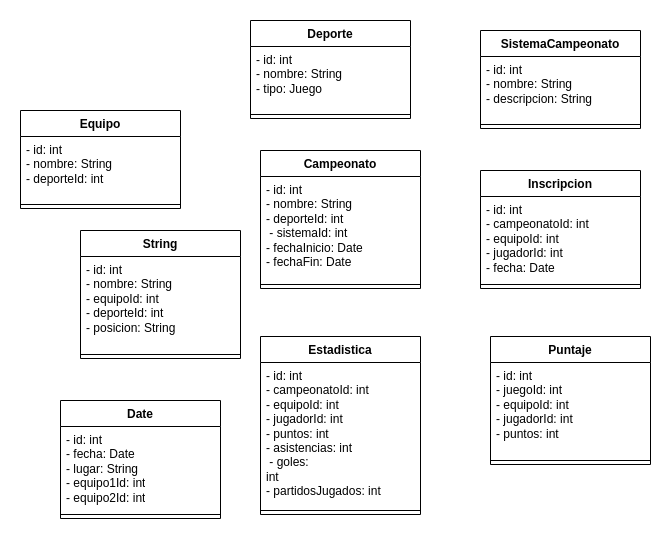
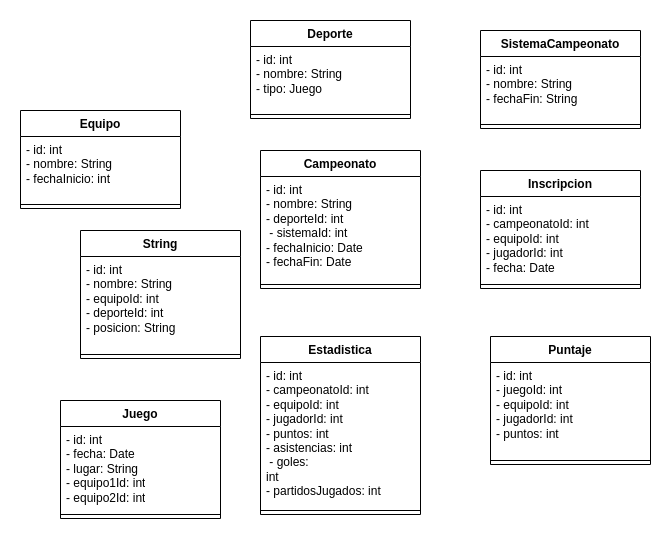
- <mxCell id="6" value="- id: int&amp;nbsp;&amp;nbsp;&amp;nbsp;&amp;nbsp;&amp;nbsp;&amp;nbsp; &amp;nbsp;&lt;br&gt;- nombre: String&amp;nbsp;&amp;nbsp; &amp;nbsp;&lt;br&gt;- descripcion: String" style="text;strokeColor=none;fillColor=none;align=left;verticalAlign=top;spacingLeft=4;spacingRight=4;overflow=hidden;rotatable=0;points=[[0,0.5],[1,0.5]];portConstraint=eastwest;whiteSpace=wrap;html=1;" vertex="1" parent="5"><mxGeometry y="26" width="160" height="64" as="geometry" /></mxCell>
+ <mxCell id="6" value="- id: int&amp;nbsp;&amp;nbsp;&amp;nbsp;&amp;nbsp;&amp;nbsp;&amp;nbsp; &amp;nbsp;&lt;br&gt;- nombre: String&amp;nbsp;&amp;nbsp; &amp;nbsp;&lt;br&gt;- fechaFin: String" style="text;strokeColor=none;fillColor=none;align=left;verticalAlign=top;spacingLeft=4;spacingRight=4;overflow=hidden;rotatable=0;points=[[0,0.5],[1,0.5]];portConstraint=eastwest;whiteSpace=wrap;html=1;" vertex="1" parent="5"><mxGeometry y="26" width="160" height="64" as="geometry" /></mxCell>
- <mxCell id="9" value="- id: int &amp;nbsp;&lt;br&gt;- nombre: String&lt;br&gt;- deporteId: int" style="text;strokeColor=none;fillColor=none;align=left;verticalAlign=top;spacingLeft=4;spacingRight=4;overflow=hidden;rotatable=0;points=[[0,0.5],[1,0.5]];portConstraint=eastwest;whiteSpace=wrap;html=1;" vertex="1" parent="8"><mxGeometry y="26" width="160" height="64" as="geometry" /></mxCell>
+ <mxCell id="9" value="- id: int &amp;nbsp;&lt;br&gt;- nombre: String&lt;br&gt;- fechaInicio: int" style="text;strokeColor=none;fillColor=none;align=left;verticalAlign=top;spacingLeft=4;spacingRight=4;overflow=hidden;rotatable=0;points=[[0,0.5],[1,0.5]];portConstraint=eastwest;whiteSpace=wrap;html=1;" vertex="1" parent="8"><mxGeometry y="26" width="160" height="64" as="geometry" /></mxCell>
- <mxCell id="20" value="Date       " style="swimlane;fontStyle=1;align=center;verticalAlign=top;childLayout=stackLayout;horizontal=1;startSize=26;horizontalStack=0;resizeParent=1;resizeParentMax=0;resizeLast=0;collapsible=1;marginBottom=0;whiteSpace=wrap;html=1;" vertex="1" parent="1"><mxGeometry x="60" y="400" width="160" height="118" as="geometry" /></mxCell>
+ <mxCell id="20" value="Juego       " style="swimlane;fontStyle=1;align=center;verticalAlign=top;childLayout=stackLayout;horizontal=1;startSize=26;horizontalStack=0;resizeParent=1;resizeParentMax=0;resizeLast=0;collapsible=1;marginBottom=0;whiteSpace=wrap;html=1;" vertex="1" parent="1"><mxGeometry x="60" y="400" width="160" height="118" as="geometry" /></mxCell>
